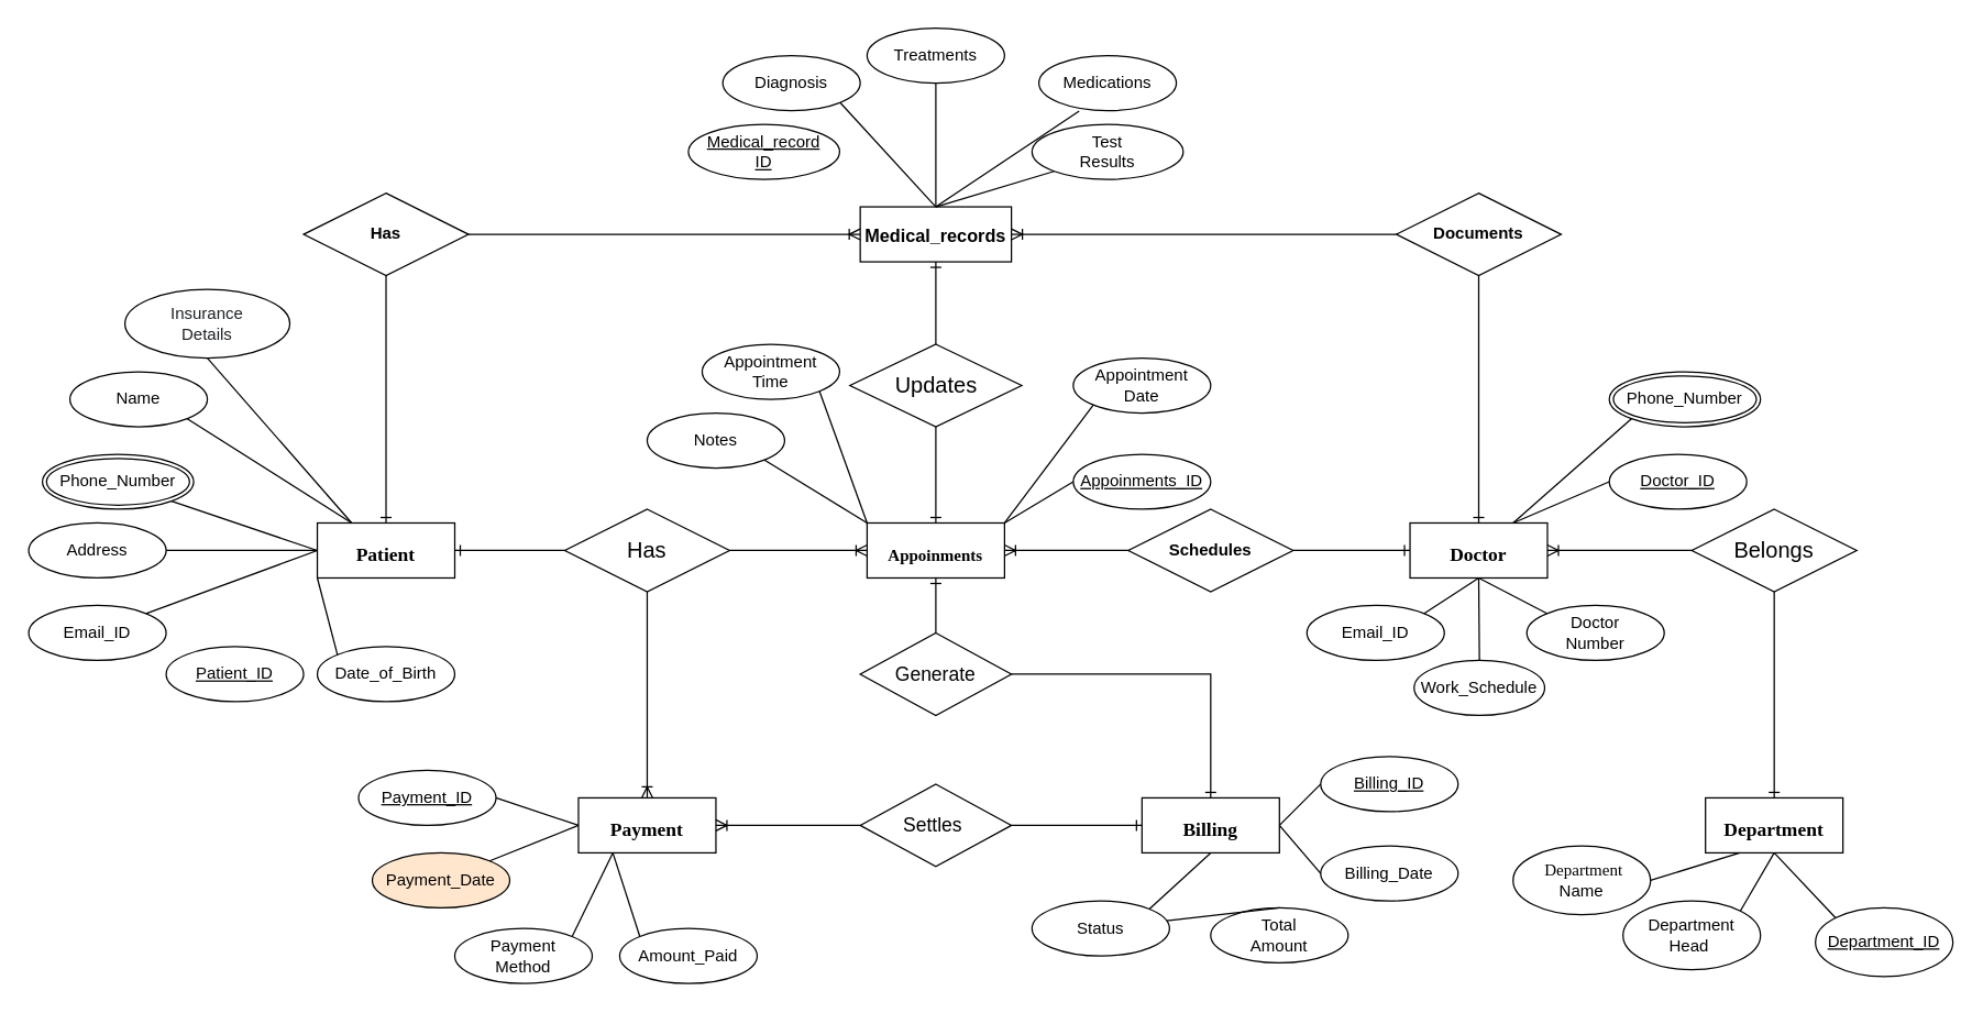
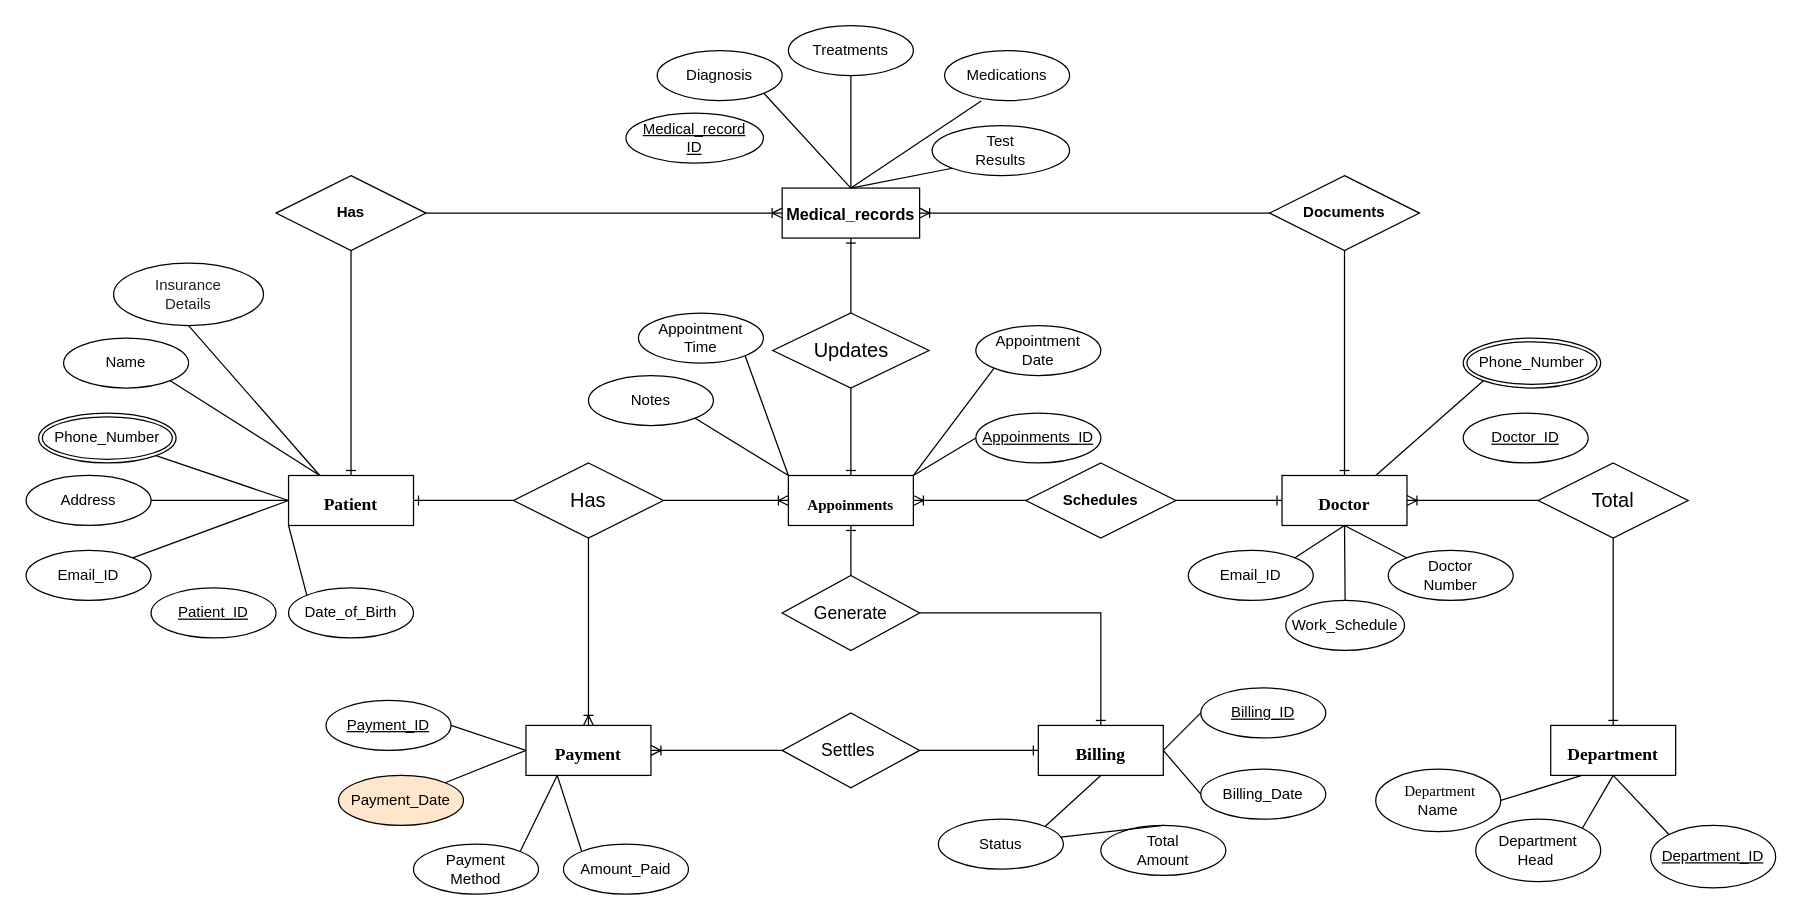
- <mxCell id="42" value="Test&lt;div&gt;Results&lt;/div&gt;" style="ellipse;whiteSpace=wrap;html=1;align=center;" vertex="1" parent="1"><mxGeometry x="750" y="90" width="110" height="40" as="geometry" /></mxCell>
+ <mxCell id="42" value="Test&lt;div&gt;Results&lt;/div&gt;" style="ellipse;whiteSpace=wrap;html=1;align=center;" vertex="1" parent="1"><mxGeometry x="745" y="100" width="110" height="40" as="geometry" /></mxCell>
- <mxCell id="57" value="" style="endArrow=none;html=1;rounded=0;entryX=0.75;entryY=0;entryDx=0;entryDy=0;exitX=0;exitY=0.5;exitDx=0;exitDy=0;" edge="1" parent="1" source="56" target="3"><mxGeometry relative="1" as="geometry"><mxPoint x="1150" y="350" as="sourcePoint" /><mxPoint x="1239.799" y="465.796" as="targetPoint" /></mxGeometry></mxCell>
- <mxCell id="29" value="&lt;span style=&quot;font-size: 16px;&quot;&gt;Belongs&lt;/span&gt;" style="shape=rhombus;perimeter=rhombusPerimeter;whiteSpace=wrap;html=1;align=center;" parent="1" vertex="1"><mxGeometry x="1230" y="370" width="120" height="60" as="geometry" /></mxCell>
+ <mxCell id="29" value="&lt;span style=&quot;font-size: 16px;&quot;&gt;Total&lt;/span&gt;" style="shape=rhombus;perimeter=rhombusPerimeter;whiteSpace=wrap;html=1;align=center;" parent="1" vertex="1"><mxGeometry x="1230" y="370" width="120" height="60" as="geometry" /></mxCell>
